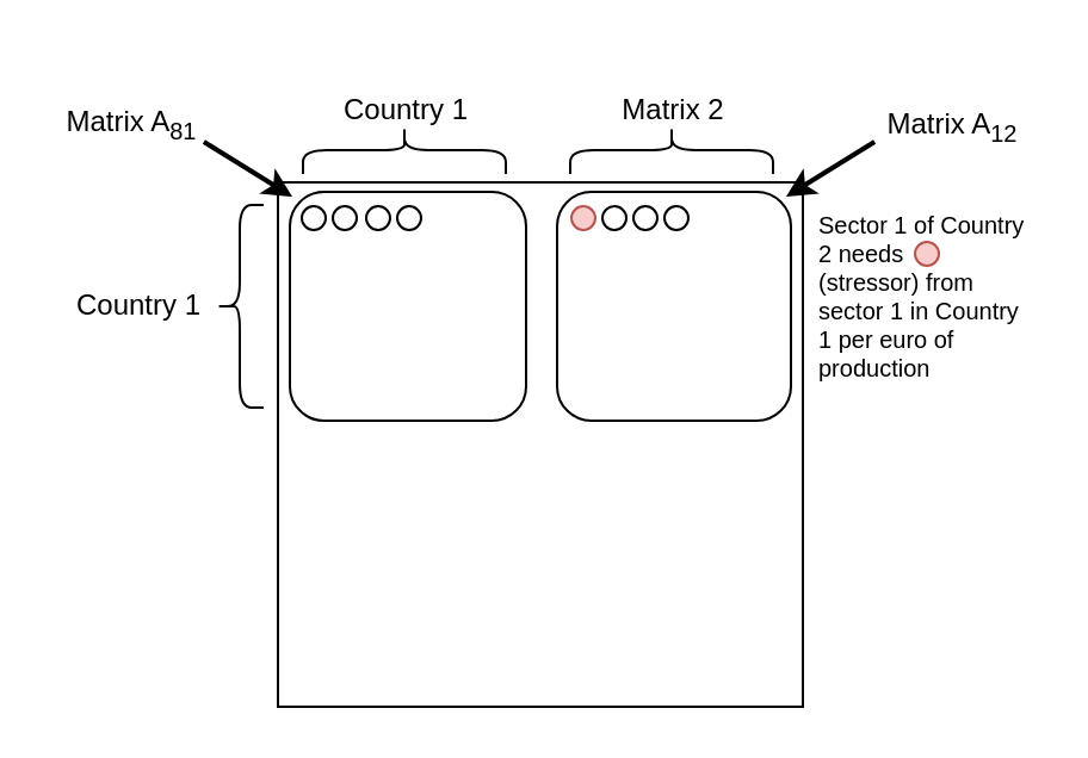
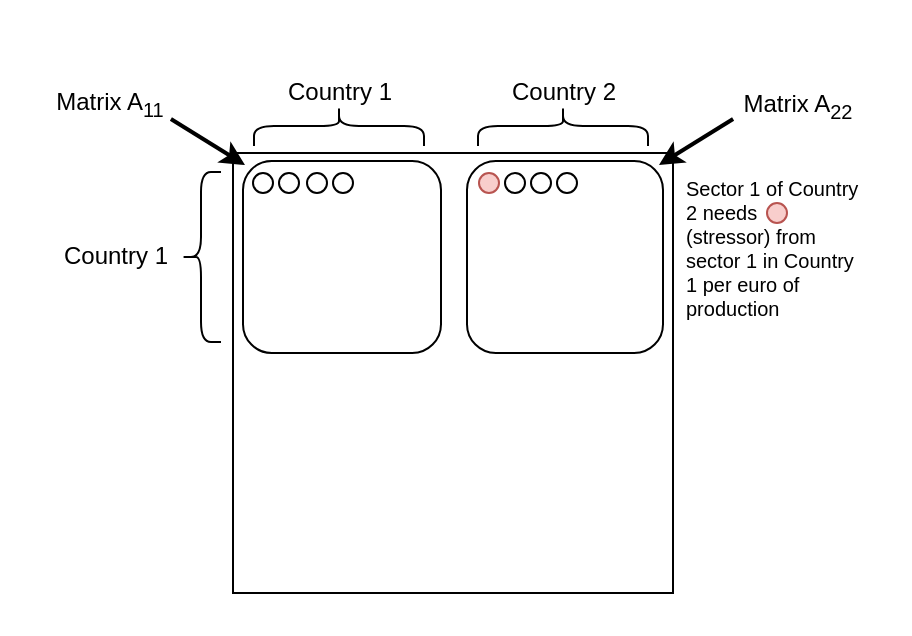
- <mxCell id="14" value="&lt;font face=&quot;Helvetica&quot;&gt;Matrix 2&lt;br&gt;&lt;/font&gt;" style="text;html=1;align=center;verticalAlign=middle;whiteSpace=wrap;rounded=0;" parent="1" vertex="1"><mxGeometry x="252" y="31" width="60" height="30" as="geometry" /></mxCell>
+ <mxCell id="14" value="&lt;font face=&quot;Helvetica&quot;&gt;Country 2&lt;br&gt;&lt;/font&gt;" style="text;html=1;align=center;verticalAlign=middle;whiteSpace=wrap;rounded=0;" parent="1" vertex="1"><mxGeometry x="252" y="31" width="60" height="30" as="geometry" /></mxCell>
- <mxCell id="12" value="Matrix A&lt;sub&gt;81&lt;/sub&gt;" style="text;html=1;align=center;verticalAlign=middle;whiteSpace=wrap;rounded=0;" parent="1" vertex="1"><mxGeometry x="20" y="32" width="70" height="40" as="geometry" /></mxCell>
+ <mxCell id="12" value="Matrix A&lt;sub&gt;11&lt;/sub&gt;" style="text;html=1;align=center;verticalAlign=middle;whiteSpace=wrap;rounded=0;" parent="1" vertex="1"><mxGeometry x="20" y="32" width="70" height="40" as="geometry" /></mxCell>
- <mxCell id="22" value="Matrix A&lt;sub&gt;12&lt;/sub&gt;" style="text;html=1;align=center;verticalAlign=middle;whiteSpace=wrap;rounded=0;" parent="1" vertex="1"><mxGeometry x="364" y="32.5" width="70" height="40" as="geometry" /></mxCell>
+ <mxCell id="22" value="Matrix A&lt;sub&gt;22&lt;/sub&gt;" style="text;html=1;align=center;verticalAlign=middle;whiteSpace=wrap;rounded=0;" parent="1" vertex="1"><mxGeometry x="364" y="32.5" width="70" height="40" as="geometry" /></mxCell>
